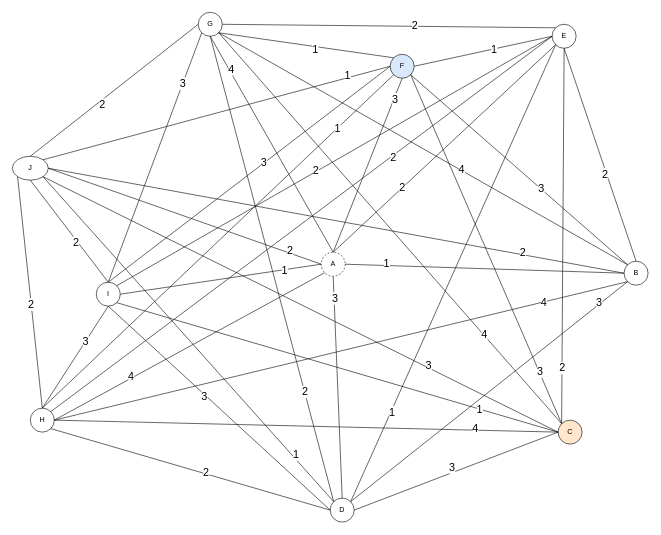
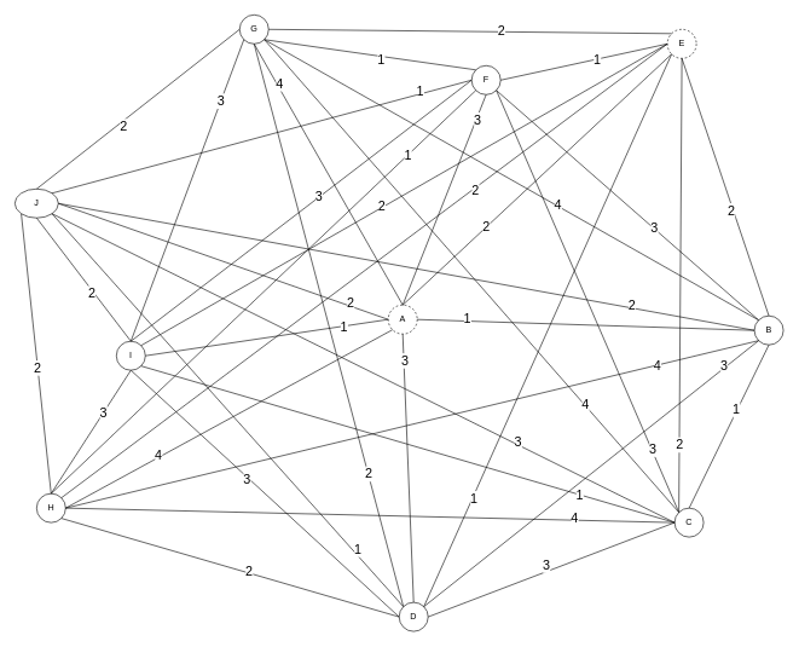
- <mxCell id="6" value="E" style="ellipse;whiteSpace=wrap;html=1;aspect=fixed;" parent="1" vertex="1"><mxGeometry x="920" y="40" width="40" height="40" as="geometry" /></mxCell>
+ <mxCell id="6" value="E" style="ellipse;whiteSpace=wrap;html=1;aspect=fixed;dashed=1;" parent="1" vertex="1"><mxGeometry x="920" y="40" width="40" height="40" as="geometry" /></mxCell>
- <mxCell id="7" value="F" style="ellipse;whiteSpace=wrap;html=1;aspect=fixed;fillColor=#dae8fc;" parent="1" vertex="1"><mxGeometry x="650" y="90" width="40" height="40" as="geometry" /></mxCell>
+ <mxCell id="7" value="F" style="ellipse;whiteSpace=wrap;html=1;aspect=fixed;" parent="1" vertex="1"><mxGeometry x="650" y="90" width="40" height="40" as="geometry" /></mxCell>
+ <mxCell id="28" value="" style="endArrow=none;html=1;rounded=0;entryX=0.5;entryY=1;entryDx=0;entryDy=0;exitX=0.5;exitY=0;exitDx=0;exitDy=0;" parent="1" source="4" target="3" edge="1"><mxGeometry width="50" height="50" relative="1" as="geometry"><mxPoint x="740" y="530" as="sourcePoint" /><mxPoint x="564" y="284" as="targetPoint" /></mxGeometry></mxCell>
+ <mxCell id="29" value="&lt;font style=&quot;font-size: 18px;&quot;&gt;1&lt;/font&gt;" style="edgeLabel;html=1;align=center;verticalAlign=middle;resizable=0;points=[];" parent="28" vertex="1" connectable="0"><mxGeometry x="0.199" y="2" relative="1" as="geometry"><mxPoint as="offset" /></mxGeometry></mxCell>
- <mxCell id="4" value="C" style="ellipse;whiteSpace=wrap;html=1;aspect=fixed;fillColor=#ffe6cc;" parent="1" vertex="1"><mxGeometry x="930" y="700" width="40" height="40" as="geometry" /></mxCell>
+ <mxCell id="4" value="C" style="ellipse;whiteSpace=wrap;html=1;aspect=fixed;" parent="1" vertex="1"><mxGeometry x="930" y="700" width="40" height="40" as="geometry" /></mxCell>
